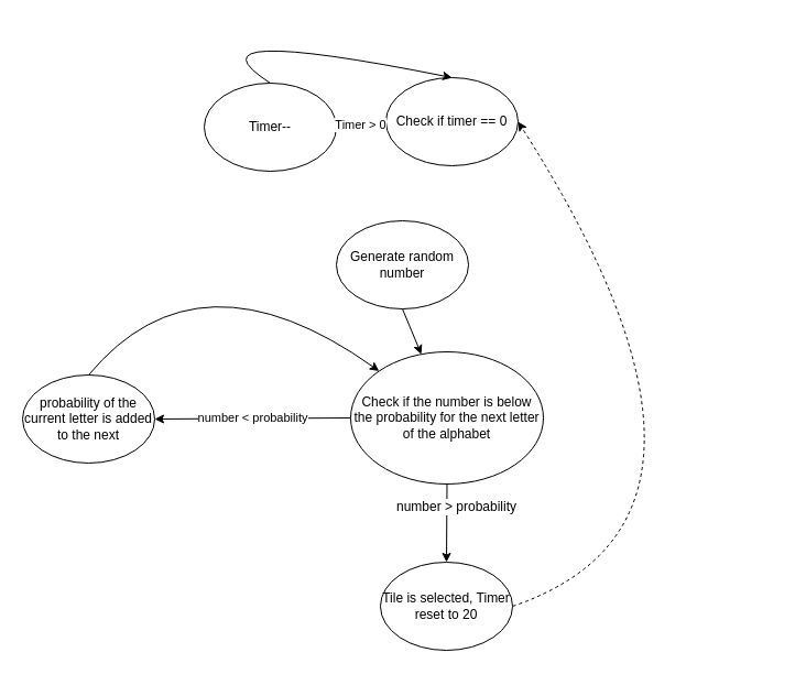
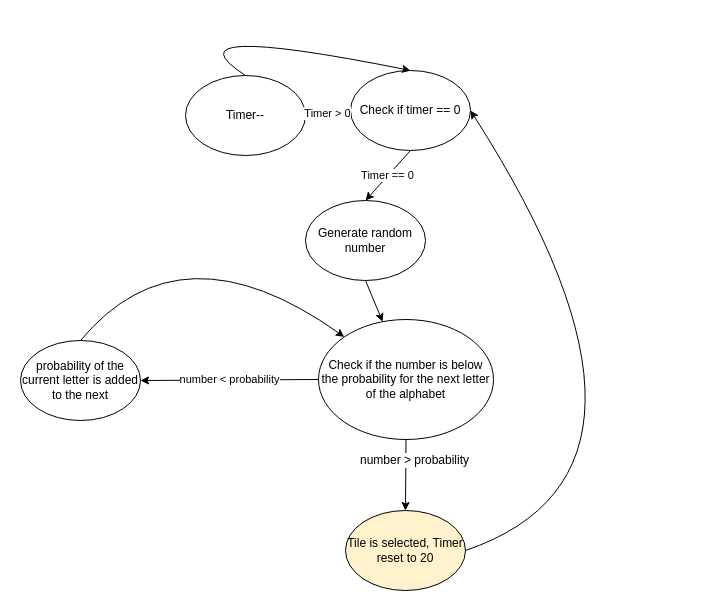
+ <mxCell id="7" value="Timer == 0" style="endArrow=classic;html=1;exitX=0.5;exitY=1;exitDx=0;exitDy=0;entryX=0.5;entryY=0;entryDx=0;entryDy=0;" edge="1" parent="1" source="2" target="3"><mxGeometry width="50" height="50" relative="1" as="geometry"><mxPoint x="100" y="430" as="sourcePoint" /><mxPoint x="150" y="380" as="targetPoint" /></mxGeometry></mxCell>
- <mxCell id="13" value="" style="curved=1;endArrow=classic;html=1;exitX=1;exitY=0.5;exitDx=0;exitDy=0;entryX=1;entryY=0.5;entryDx=0;entryDy=0;dashed=1;" edge="1" parent="1" source="12" target="2"><mxGeometry width="50" height="50" relative="1" as="geometry"><mxPoint x="100" y="660" as="sourcePoint" /><mxPoint x="150" y="610" as="targetPoint" /><Array as="points"><mxPoint x="700" y="470" /></Array></mxGeometry></mxCell>
+ <mxCell id="13" value="" style="curved=1;endArrow=classic;html=1;exitX=1;exitY=0.5;exitDx=0;exitDy=0;entryX=1;entryY=0.5;entryDx=0;entryDy=0;" edge="1" parent="1" source="12" target="2"><mxGeometry width="50" height="50" relative="1" as="geometry"><mxPoint x="100" y="660" as="sourcePoint" /><mxPoint x="150" y="610" as="targetPoint" /><Array as="points"><mxPoint x="700" y="470" /></Array></mxGeometry></mxCell>
- <mxCell id="12" value="Tile is selected, Timer reset to 20" style="ellipse;whiteSpace=wrap;html=1;" vertex="1" parent="1"><mxGeometry x="345" y="510" width="120" height="80" as="geometry" /></mxCell>
+ <mxCell id="12" value="Tile is selected, Timer reset to 20" style="ellipse;whiteSpace=wrap;html=1;fillColor=#fff2cc;" vertex="1" parent="1"><mxGeometry x="345" y="510" width="120" height="80" as="geometry" /></mxCell>
